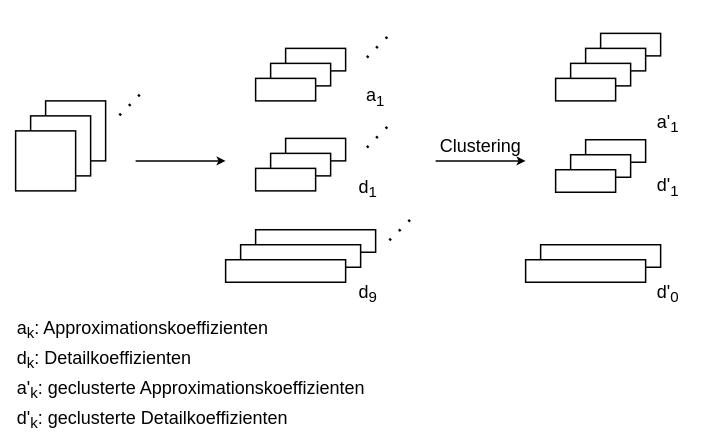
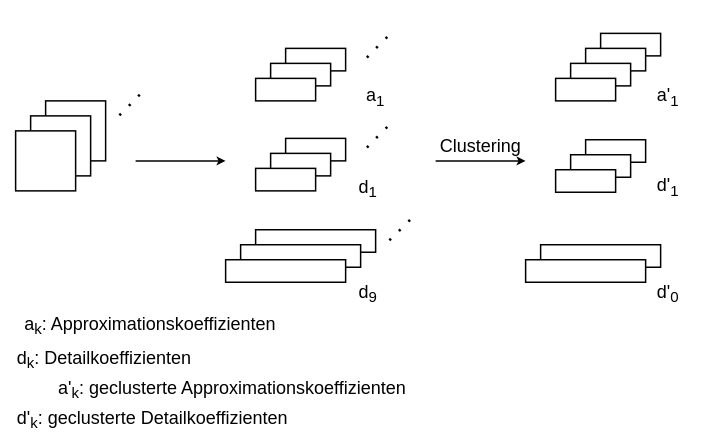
- <mxCell id="38" value="a'&lt;sub&gt;1&lt;/sub&gt;" style="text;html=1;strokeColor=none;fillColor=none;align=center;verticalAlign=middle;whiteSpace=wrap;rounded=0;fontSize=24;" vertex="1" parent="1"><mxGeometry x="860" y="149" width="60" height="30" as="geometry" /></mxCell>
+ <mxCell id="38" value="a'&lt;sub&gt;1&lt;/sub&gt;" style="text;html=1;strokeColor=none;fillColor=none;align=center;verticalAlign=middle;whiteSpace=wrap;rounded=0;fontSize=24;" vertex="1" parent="1"><mxGeometry x="860" y="114" width="60" height="30" as="geometry" /></mxCell>
- <mxCell id="39" value="a&lt;sub&gt;k&lt;/sub&gt;: Approximationskoeffizienten" style="text;html=1;strokeColor=none;fillColor=none;align=left;verticalAlign=middle;whiteSpace=wrap;rounded=0;fontSize=24;" vertex="1" parent="1"><mxGeometry x="20" y="424" width="380" height="30" as="geometry" /></mxCell>
+ <mxCell id="39" value="a&lt;sub&gt;k&lt;/sub&gt;: Approximationskoeffizienten" style="text;html=1;strokeColor=none;fillColor=none;align=left;verticalAlign=middle;whiteSpace=wrap;rounded=0;fontSize=24;" vertex="1" parent="1"><mxGeometry x="30" y="419" width="380" height="30" as="geometry" /></mxCell>
- <mxCell id="41" value="a'&lt;sub&gt;k&lt;/sub&gt;: geclusterte Approximationskoeffizienten" style="text;html=1;strokeColor=none;fillColor=none;align=left;verticalAlign=middle;whiteSpace=wrap;rounded=0;fontSize=24;" vertex="1" parent="1"><mxGeometry x="20" y="504" width="640" height="30" as="geometry" /></mxCell>
+ <mxCell id="41" value="a'&lt;sub&gt;k&lt;/sub&gt;: geclusterte Approximationskoeffizienten" style="text;html=1;strokeColor=none;fillColor=none;align=left;verticalAlign=middle;whiteSpace=wrap;rounded=0;fontSize=24;" vertex="1" parent="1"><mxGeometry x="75" y="504" width="640" height="30" as="geometry" /></mxCell>
